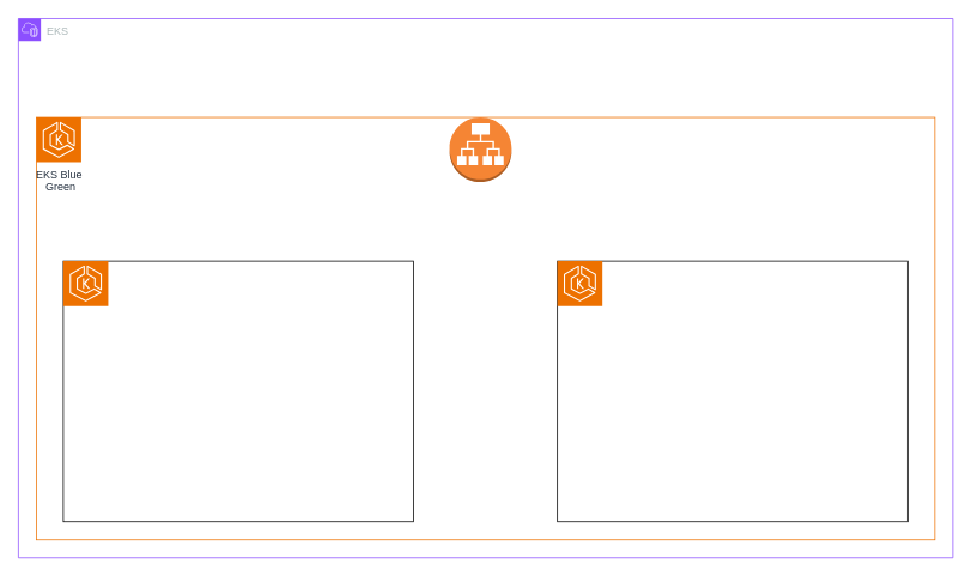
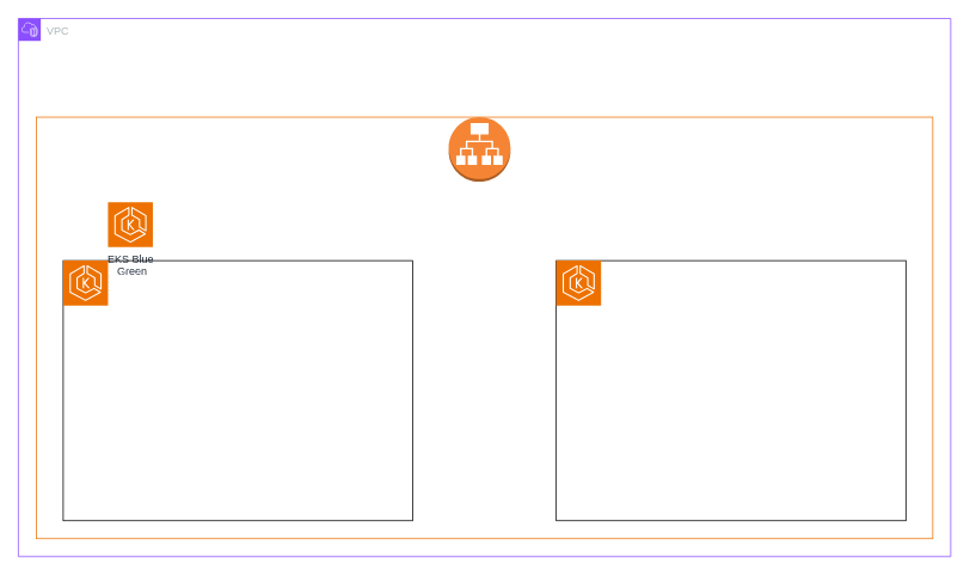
- <mxCell id="2" value="EKS" style="points=[[0,0],[0.25,0],[0.5,0],[0.75,0],[1,0],[1,0.25],[1,0.5],[1,0.75],[1,1],[0.75,1],[0.5,1],[0.25,1],[0,1],[0,0.75],[0,0.5],[0,0.25]];outlineConnect=0;gradientColor=none;html=1;whiteSpace=wrap;fontSize=12;fontStyle=0;container=1;pointerEvents=0;collapsible=0;recursiveResize=0;shape=mxgraph.aws4.group;grIcon=mxgraph.aws4.group_vpc2;strokeColor=#8C4FFF;fillColor=none;verticalAlign=top;align=left;spacingLeft=30;fontColor=#AAB7B8;dashed=0;" vertex="1" parent="1"><mxGeometry x="20" y="20" width="1040" height="600" as="geometry" /></mxCell>
+ <mxCell id="2" value="VPC" style="points=[[0,0],[0.25,0],[0.5,0],[0.75,0],[1,0],[1,0.25],[1,0.5],[1,0.75],[1,1],[0.75,1],[0.5,1],[0.25,1],[0,1],[0,0.75],[0,0.5],[0,0.25]];outlineConnect=0;gradientColor=none;html=1;whiteSpace=wrap;fontSize=12;fontStyle=0;container=1;pointerEvents=0;collapsible=0;recursiveResize=0;shape=mxgraph.aws4.group;grIcon=mxgraph.aws4.group_vpc2;strokeColor=#8C4FFF;fillColor=none;verticalAlign=top;align=left;spacingLeft=30;fontColor=#AAB7B8;dashed=0;" vertex="1" parent="1"><mxGeometry x="20" y="20" width="1040" height="600" as="geometry" /></mxCell>
- <mxCell id="4" value="EKS Blue&lt;div&gt;&amp;nbsp;Green&lt;/div&gt;" style="sketch=0;points=[[0,0,0],[0.25,0,0],[0.5,0,0],[0.75,0,0],[1,0,0],[0,1,0],[0.25,1,0],[0.5,1,0],[0.75,1,0],[1,1,0],[0,0.25,0],[0,0.5,0],[0,0.75,0],[1,0.25,0],[1,0.5,0],[1,0.75,0]];outlineConnect=0;fontColor=#232F3E;fillColor=light-dark(#ED7100,#00FF00);strokeColor=#ffffff;dashed=0;verticalLabelPosition=bottom;verticalAlign=top;align=center;html=1;fontSize=12;fontStyle=0;aspect=fixed;shape=mxgraph.aws4.resourceIcon;resIcon=mxgraph.aws4.eks;" vertex="1" parent="1"><mxGeometry x="40" y="130" width="50" height="50" as="geometry" /></mxCell>
+ <mxCell id="4" value="EKS Blue&lt;div&gt;&amp;nbsp;Green&lt;/div&gt;" style="sketch=0;points=[[0,0,0],[0.25,0,0],[0.5,0,0],[0.75,0,0],[1,0,0],[0,1,0],[0.25,1,0],[0.5,1,0],[0.75,1,0],[1,1,0],[0,0.25,0],[0,0.5,0],[0,0.75,0],[1,0.25,0],[1,0.5,0],[1,0.75,0]];outlineConnect=0;fontColor=#232F3E;fillColor=light-dark(#ED7100,#00FF00);strokeColor=#ffffff;dashed=0;verticalLabelPosition=bottom;verticalAlign=top;align=center;html=1;fontSize=12;fontStyle=0;aspect=fixed;shape=mxgraph.aws4.resourceIcon;resIcon=mxgraph.aws4.eks;" vertex="1" parent="1"><mxGeometry x="120" y="225" width="50" height="50" as="geometry" /></mxCell>
